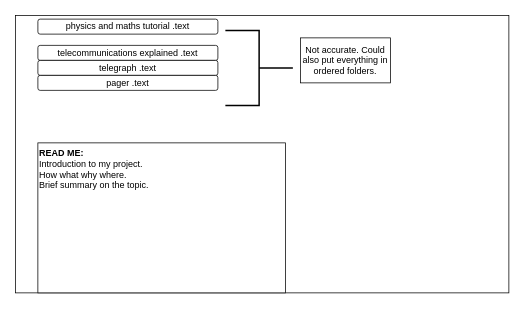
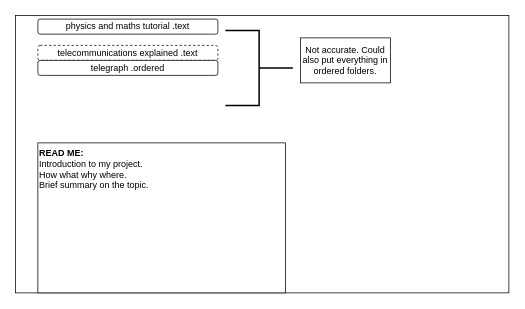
- <mxCell id="5" value="telecommunications explained .text" style="rounded=1;whiteSpace=wrap;html=1;" vertex="1" parent="1"><mxGeometry x="50" y="60" width="240" height="20" as="geometry" /></mxCell>
+ <mxCell id="5" value="telecommunications explained .text" style="rounded=1;whiteSpace=wrap;html=1;dashed=1;" vertex="1" parent="1"><mxGeometry x="50" y="60" width="240" height="20" as="geometry" /></mxCell>
- <mxCell id="6" value="telegraph .text" style="rounded=1;whiteSpace=wrap;html=1;" vertex="1" parent="1"><mxGeometry x="50" y="80" width="240" height="20" as="geometry" /></mxCell>
+ <mxCell id="6" value="telegraph .ordered" style="rounded=1;whiteSpace=wrap;html=1;" vertex="1" parent="1"><mxGeometry x="50" y="80" width="240" height="20" as="geometry" /></mxCell>
- <mxCell id="7" value="pager .text" style="rounded=1;whiteSpace=wrap;html=1;" vertex="1" parent="1"><mxGeometry x="50" y="100" width="240" height="20" as="geometry" /></mxCell>
